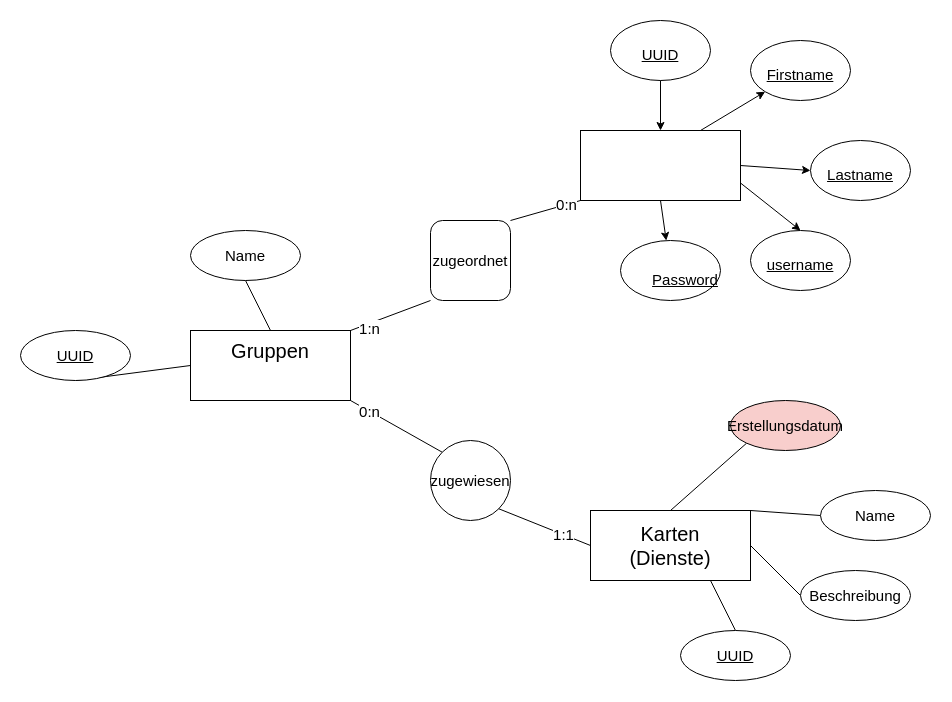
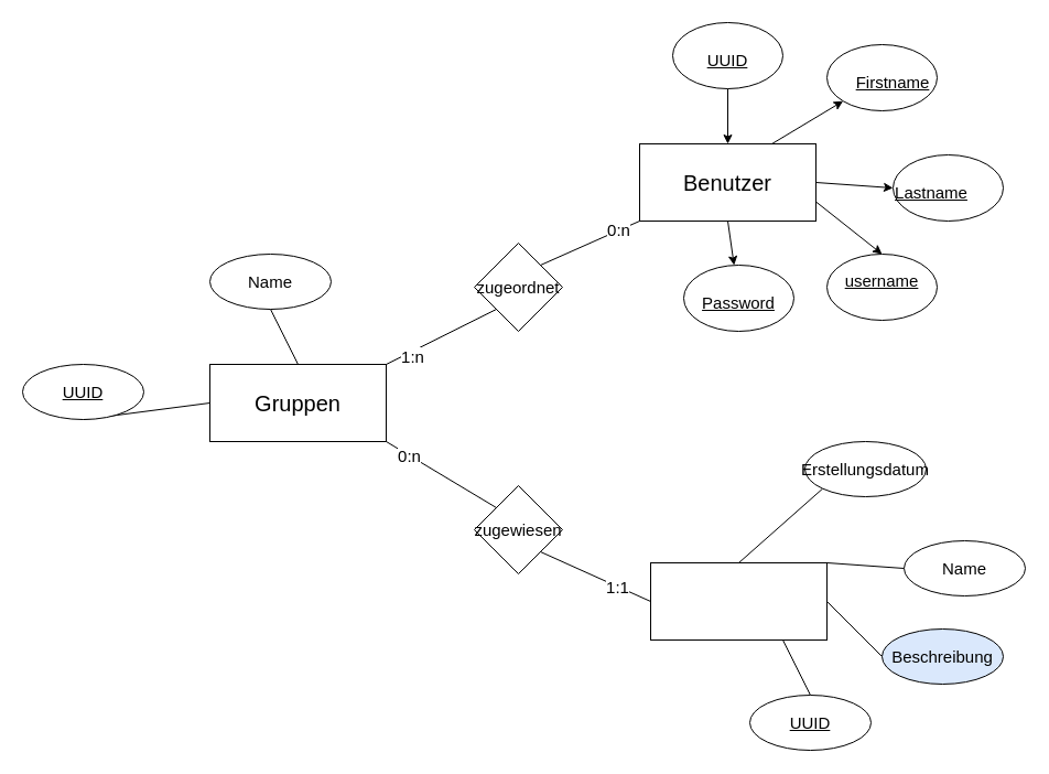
- <mxCell id="39" value="&lt;font style=&quot;font-size: 15px&quot;&gt;&lt;u&gt;Firstname&lt;/u&gt;&lt;/font&gt;" style="text;html=1;strokeColor=none;fillColor=none;align=center;verticalAlign=middle;whiteSpace=wrap;rounded=0;fontSize=29;" parent="37" vertex="1"><mxGeometry x="25" y="18.75" width="50" height="22.5" as="geometry" /></mxCell>
+ <mxCell id="39" value="&lt;font style=&quot;font-size: 15px&quot;&gt;&lt;u&gt;Firstname&lt;/u&gt;&lt;/font&gt;" style="text;html=1;strokeColor=none;fillColor=none;align=center;verticalAlign=middle;whiteSpace=wrap;rounded=0;fontSize=29;" parent="37" vertex="1"><mxGeometry x="35" y="18.75" width="50" height="22.5" as="geometry" /></mxCell>
+ <mxCell id="4" value="&lt;font style=&quot;font-size: 20px;&quot;&gt;Benutzer&lt;/font&gt;" style="text;html=1;strokeColor=none;fillColor=none;align=center;verticalAlign=middle;whiteSpace=wrap;rounded=0;" parent="2" vertex="1"><mxGeometry x="40" y="19.444" width="80" height="31.111" as="geometry" /></mxCell>
- <mxCell id="42" value="&lt;font style=&quot;font-size: 15px&quot;&gt;&lt;u&gt;Lastname&lt;/u&gt;&lt;/font&gt;" style="text;html=1;strokeColor=none;fillColor=none;align=center;verticalAlign=middle;whiteSpace=wrap;rounded=0;fontSize=29;" parent="40" vertex="1"><mxGeometry x="25" y="18.75" width="50" height="22.5" as="geometry" /></mxCell>
+ <mxCell id="42" value="&lt;font style=&quot;font-size: 15px&quot;&gt;&lt;u&gt;Lastname&lt;/u&gt;&lt;/font&gt;" style="text;html=1;strokeColor=none;fillColor=none;align=center;verticalAlign=middle;whiteSpace=wrap;rounded=0;fontSize=29;" parent="40" vertex="1"><mxGeometry x="10" y="18.75" width="50" height="22.5" as="geometry" /></mxCell>
- <mxCell id="14" value="zugeordnet" style="whiteSpace=wrap;html=1;fontSize=15;rounded=1;" parent="1" vertex="1"><mxGeometry x="430" y="220" width="80" height="80" as="geometry" /></mxCell>
+ <mxCell id="14" value="zugeordnet" style="rhombus;whiteSpace=wrap;html=1;fontSize=15;" parent="1" vertex="1"><mxGeometry x="430" y="220" width="80" height="80" as="geometry" /></mxCell>
- <mxCell id="45" value="&lt;font style=&quot;font-size: 15px&quot;&gt;&lt;u&gt;username&lt;/u&gt;&lt;/font&gt;" style="text;html=1;strokeColor=none;fillColor=none;align=center;verticalAlign=middle;whiteSpace=wrap;rounded=0;fontSize=29;" parent="43" vertex="1"><mxGeometry x="25" y="18.75" width="50" height="22.5" as="geometry" /></mxCell>
+ <mxCell id="45" value="&lt;font style=&quot;font-size: 15px&quot;&gt;&lt;u&gt;username&lt;/u&gt;&lt;/font&gt;" style="text;html=1;strokeColor=none;fillColor=none;align=center;verticalAlign=middle;whiteSpace=wrap;rounded=0;fontSize=29;" parent="43" vertex="1"><mxGeometry x="25" y="8.75" width="50" height="22.5" as="geometry" /></mxCell>
- <mxCell id="48" value="&lt;font style=&quot;font-size: 15px&quot;&gt;&lt;u&gt;Password&lt;/u&gt;&lt;/font&gt;" style="text;html=1;strokeColor=none;fillColor=none;align=center;verticalAlign=middle;whiteSpace=wrap;rounded=0;fontSize=29;" parent="46" vertex="1"><mxGeometry x="40" y="23.75" width="50" height="22.5" as="geometry" /></mxCell>
+ <mxCell id="48" value="&lt;font style=&quot;font-size: 15px&quot;&gt;&lt;u&gt;Password&lt;/u&gt;&lt;/font&gt;" style="text;html=1;strokeColor=none;fillColor=none;align=center;verticalAlign=middle;whiteSpace=wrap;rounded=0;fontSize=29;" parent="46" vertex="1"><mxGeometry x="25" y="18.75" width="50" height="22.5" as="geometry" /></mxCell>
- <mxCell id="11" value="&lt;font style=&quot;font-size: 20px;&quot;&gt;Gruppen&lt;/font&gt;" style="text;html=1;strokeColor=none;fillColor=none;align=center;verticalAlign=middle;whiteSpace=wrap;rounded=0;" parent="9" vertex="1"><mxGeometry x="40" y="4.444" width="80" height="31.111" as="geometry" /></mxCell>
+ <mxCell id="11" value="&lt;font style=&quot;font-size: 20px;&quot;&gt;Gruppen&lt;/font&gt;" style="text;html=1;strokeColor=none;fillColor=none;align=center;verticalAlign=middle;whiteSpace=wrap;rounded=0;" parent="9" vertex="1"><mxGeometry x="40" y="19.444" width="80" height="31.111" as="geometry" /></mxCell>
- <mxCell id="36" value="Erstellungsdatum" style="ellipse;whiteSpace=wrap;html=1;fontSize=15;container=1;fillColor=#f8cecc;" parent="1" vertex="1"><mxGeometry x="730" y="400" width="110" height="50" as="geometry" /></mxCell>
+ <mxCell id="36" value="Erstellungsdatum" style="ellipse;whiteSpace=wrap;html=1;fontSize=15;container=1;" parent="1" vertex="1"><mxGeometry x="730" y="400" width="110" height="50" as="geometry" /></mxCell>
- <mxCell id="26" value="zugewiesen" style="ellipse;whiteSpace=wrap;html=1;fontSize=15;" parent="1" vertex="1"><mxGeometry x="430" y="440" width="80" height="80" as="geometry" /></mxCell>
+ <mxCell id="26" value="zugewiesen" style="rhombus;whiteSpace=wrap;html=1;fontSize=15;" parent="1" vertex="1"><mxGeometry x="430" y="440" width="80" height="80" as="geometry" /></mxCell>
- <mxCell id="23" value="&lt;font style=&quot;font-size: 20px;&quot;&gt;Karten&lt;br&gt;(Dienste)&lt;br&gt;&lt;/font&gt;" style="text;html=1;strokeColor=none;fillColor=none;align=center;verticalAlign=middle;whiteSpace=wrap;rounded=0;" parent="21" vertex="1"><mxGeometry x="40" y="19.444" width="80" height="31.111" as="geometry" /></mxCell>
- <mxCell id="32" value="Beschreibung" style="ellipse;whiteSpace=wrap;html=1;fontSize=15;container=1;" parent="1" vertex="1"><mxGeometry x="800" y="570" width="110" height="50" as="geometry" /></mxCell>
+ <mxCell id="32" value="Beschreibung" style="ellipse;whiteSpace=wrap;html=1;fontSize=15;container=1;fillColor=#dae8fc;" parent="1" vertex="1"><mxGeometry x="800" y="570" width="110" height="50" as="geometry" /></mxCell>
